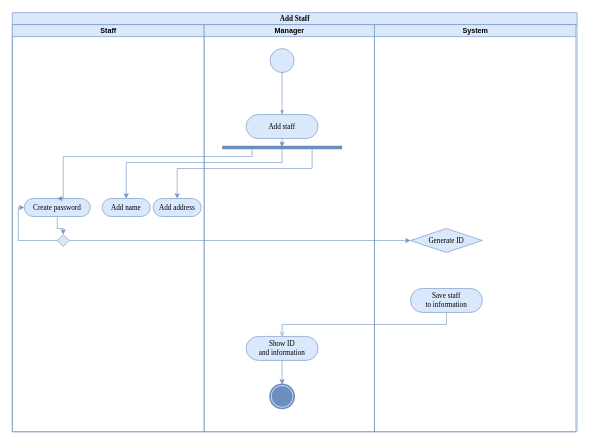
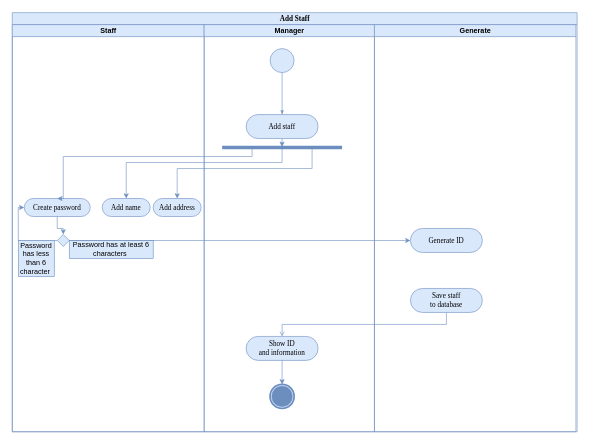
- <mxCell id="26" value="System" style="swimlane;html=1;startSize=20;direction=east;fillColor=#dae8fc;strokeColor=#6c8ebf;" parent="2" vertex="1"><mxGeometry x="604" y="20" width="336" height="679" as="geometry" /></mxCell>
+ <mxCell id="26" value="Generate" style="swimlane;html=1;startSize=20;direction=east;fillColor=#dae8fc;strokeColor=#6c8ebf;" parent="2" vertex="1"><mxGeometry x="604" y="20" width="336" height="679" as="geometry" /></mxCell>
- <mxCell id="27" value="Generate ID" style="rhombus;whiteSpace=wrap;html=1;shadow=0;comic=0;labelBackgroundColor=none;strokeWidth=1;fontFamily=Verdana;fontSize=12;align=center;arcSize=50;fillColor=#dae8fc;strokeColor=#6c8ebf;" parent="26" vertex="1"><mxGeometry x="60" y="340" width="120" height="40" as="geometry" /></mxCell>
+ <mxCell id="27" value="Generate ID" style="rounded=1;whiteSpace=wrap;html=1;shadow=0;comic=0;labelBackgroundColor=none;strokeWidth=1;fontFamily=Verdana;fontSize=12;align=center;arcSize=50;fillColor=#dae8fc;strokeColor=#6c8ebf;" parent="26" vertex="1"><mxGeometry x="60" y="340" width="120" height="40" as="geometry" /></mxCell>
+ <mxCell id="7" value="Password has at least 6 characters&amp;nbsp;" style="text;html=1;strokeColor=#6c8ebf;fillColor=#dae8fc;align=center;verticalAlign=middle;whiteSpace=wrap;rounded=0;" parent="3" vertex="1"><mxGeometry x="95" y="360" width="140" height="30" as="geometry" /></mxCell>
+ <mxCell id="9" value="Password has less than 6 character&amp;nbsp;" style="text;html=1;strokeColor=#6c8ebf;fillColor=#dae8fc;align=center;verticalAlign=middle;whiteSpace=wrap;rounded=0;" parent="3" vertex="1"><mxGeometry x="10" y="360" width="60" height="60" as="geometry" /></mxCell>
- <mxCell id="28" value="Save staff&lt;br&gt;to information" style="rounded=1;whiteSpace=wrap;html=1;shadow=0;comic=0;labelBackgroundColor=none;strokeWidth=1;fontFamily=Verdana;fontSize=12;align=center;arcSize=50;fillColor=#dae8fc;strokeColor=#6c8ebf;" parent="26" vertex="1"><mxGeometry x="60" y="440" width="120" height="40" as="geometry" /></mxCell>
+ <mxCell id="28" value="Save staff&lt;br&gt;to database" style="rounded=1;whiteSpace=wrap;html=1;shadow=0;comic=0;labelBackgroundColor=none;strokeWidth=1;fontFamily=Verdana;fontSize=12;align=center;arcSize=50;fillColor=#dae8fc;strokeColor=#6c8ebf;" parent="26" vertex="1"><mxGeometry x="60" y="440" width="120" height="40" as="geometry" /></mxCell>
